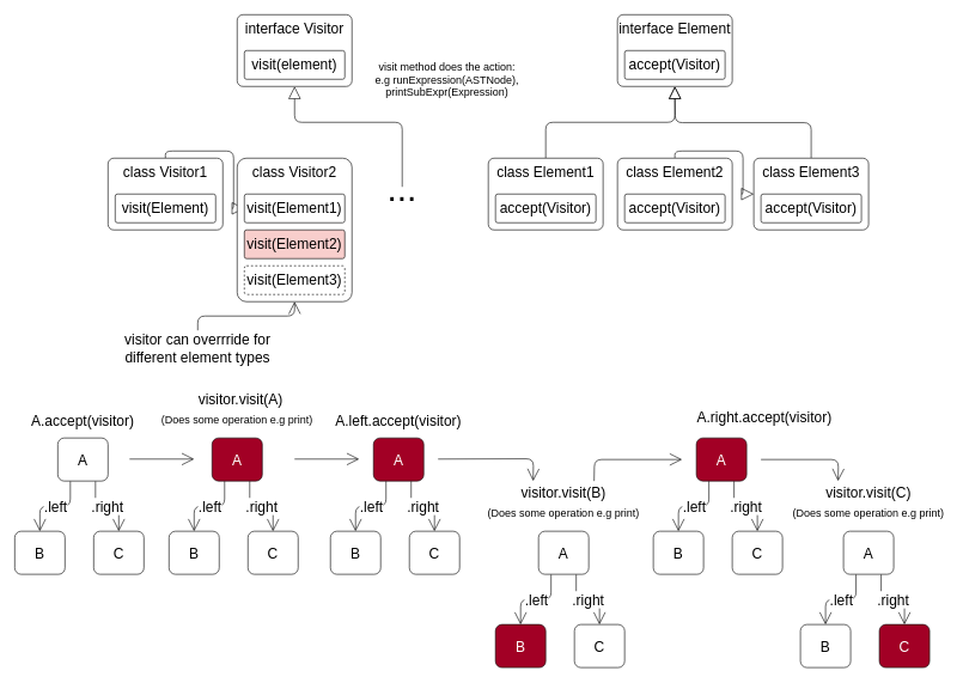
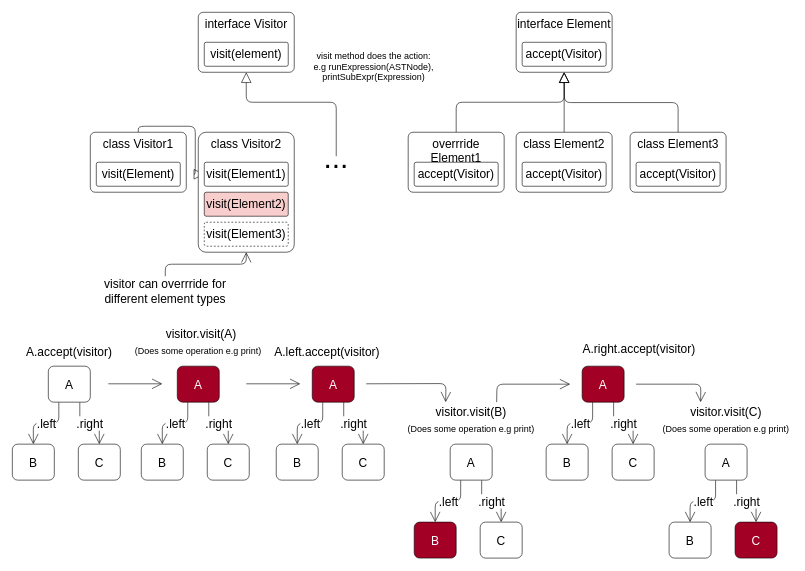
- <mxCell id="16" style="edgeStyle=orthogonalEdgeStyle;html=1;exitX=0.5;exitY=0;exitDx=0;exitDy=0;fontSize=50;endArrow=block;endFill=0;endSize=15;" edge="1" parent="1" source="17" target="21"><mxGeometry relative="1" as="geometry" /></mxCell>
+ <mxCell id="16" style="edgeStyle=orthogonalEdgeStyle;html=1;exitX=0.5;exitY=0;exitDx=0;exitDy=0;entryX=0.5;entryY=1;entryDx=0;entryDy=0;fontSize=50;endArrow=block;endFill=0;endSize=15;" edge="1" parent="1" source="17" target="11"><mxGeometry relative="1" as="geometry" /></mxCell>
- <mxCell id="14" value="class Element1" style="rounded=1;whiteSpace=wrap;html=1;arcSize=8;fontSize=20;verticalAlign=top;strokeColor=#000000;" vertex="1" parent="1"><mxGeometry x="680" y="220" width="160" height="100" as="geometry" /></mxCell>
+ <mxCell id="14" value="overrride Element1" style="rounded=1;whiteSpace=wrap;html=1;arcSize=8;fontSize=20;verticalAlign=top;strokeColor=#000000;" vertex="1" parent="1"><mxGeometry x="680" y="220" width="160" height="100" as="geometry" /></mxCell>
- <mxCell id="44" value="A.left.accept(visitor)" style="text;html=1;strokeColor=none;fillColor=none;align=center;verticalAlign=middle;whiteSpace=wrap;rounded=0;fontSize=20;" vertex="1" parent="1"><mxGeometry x="470" y="570" width="170" height="30" as="geometry" /></mxCell>
+ <mxCell id="44" value="A.left.accept(visitor)" style="text;html=1;strokeColor=none;fillColor=none;align=center;verticalAlign=middle;whiteSpace=wrap;rounded=0;fontSize=20;" vertex="1" parent="1"><mxGeometry x="460" y="570" width="170" height="30" as="geometry" /></mxCell>
